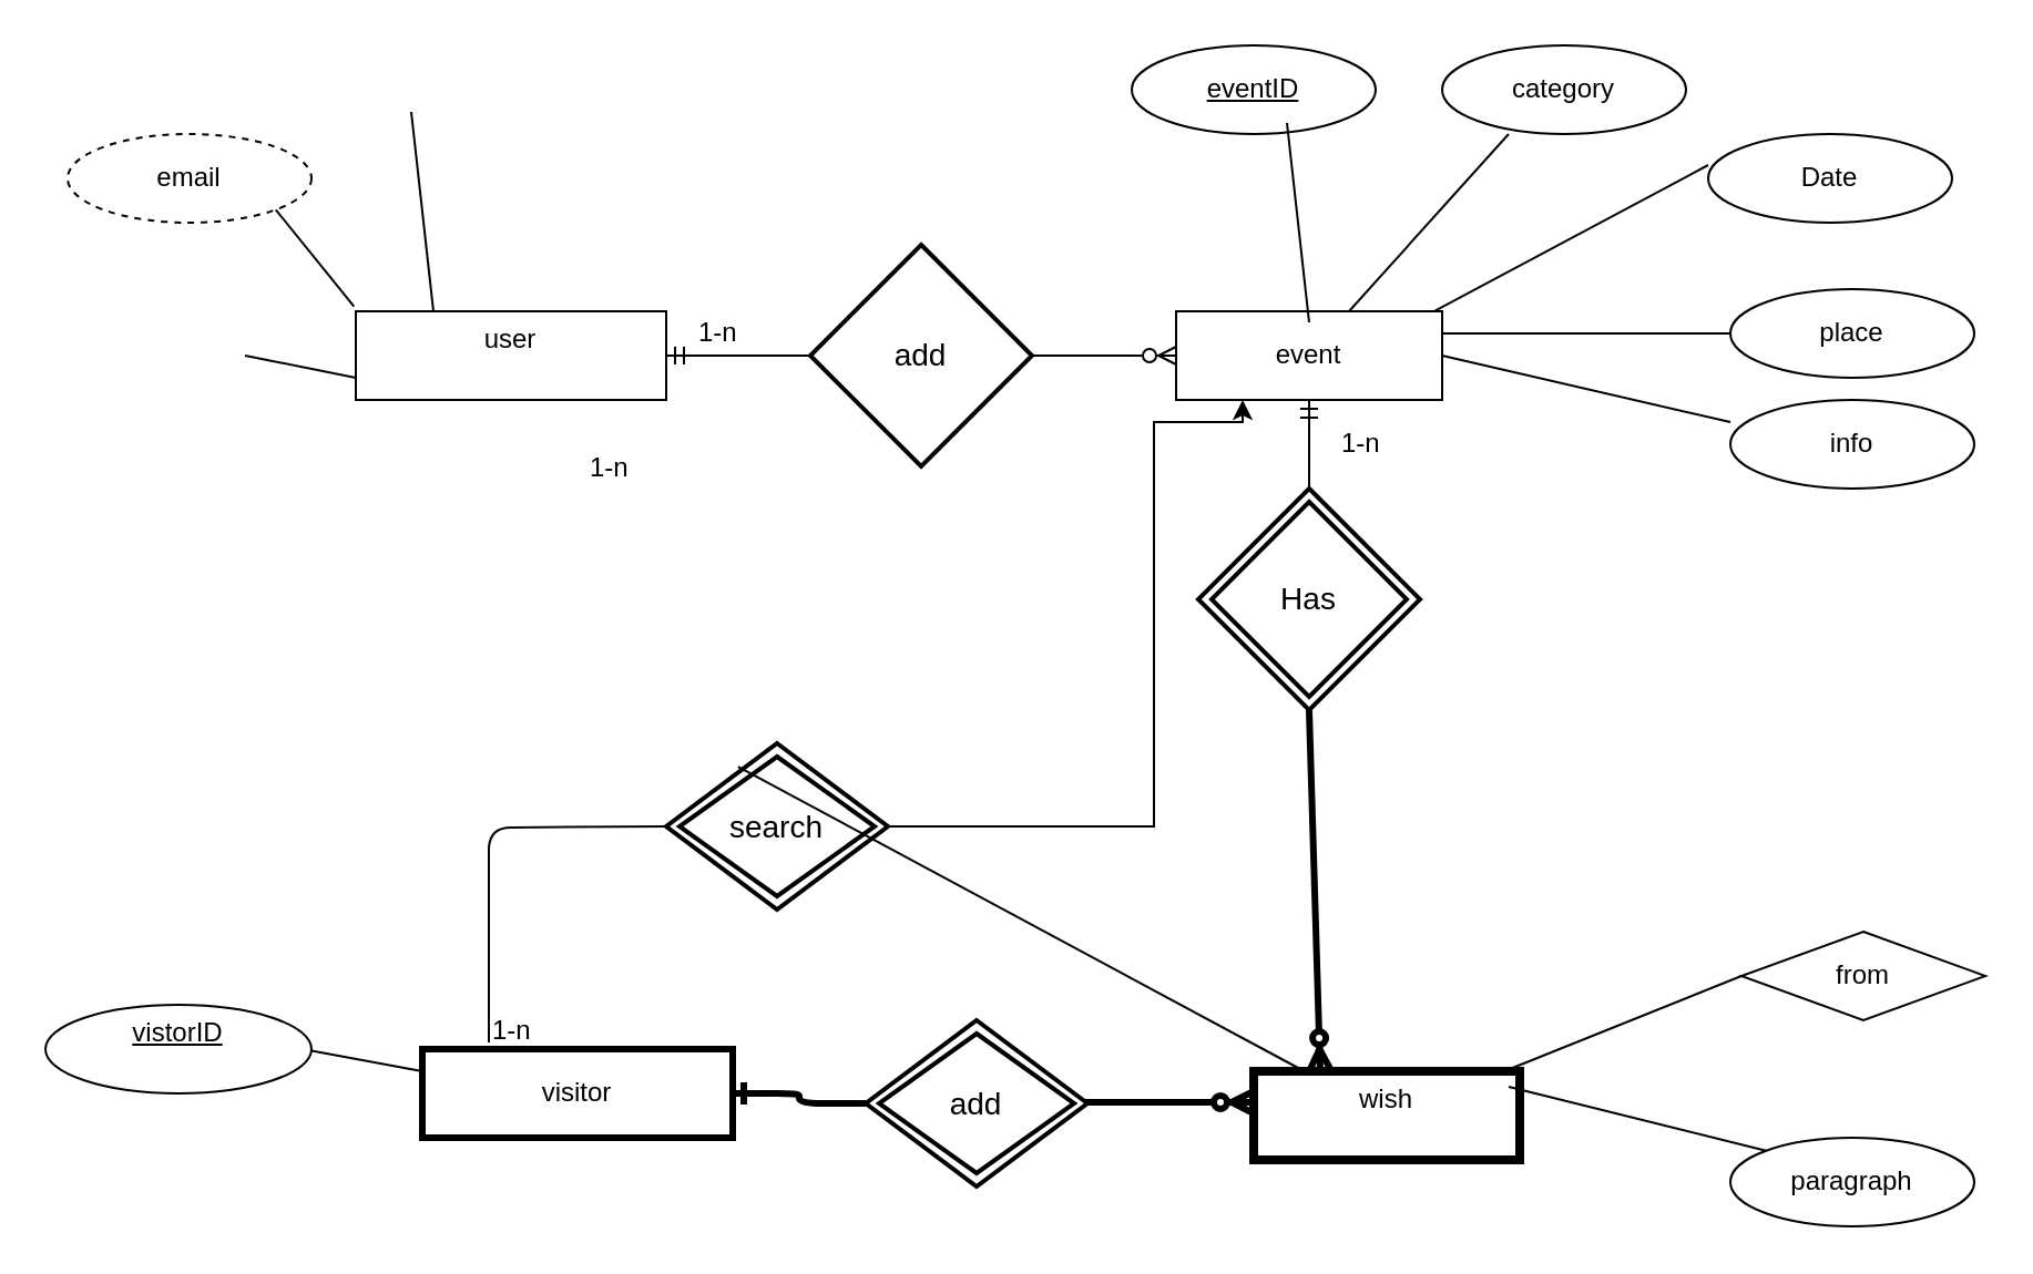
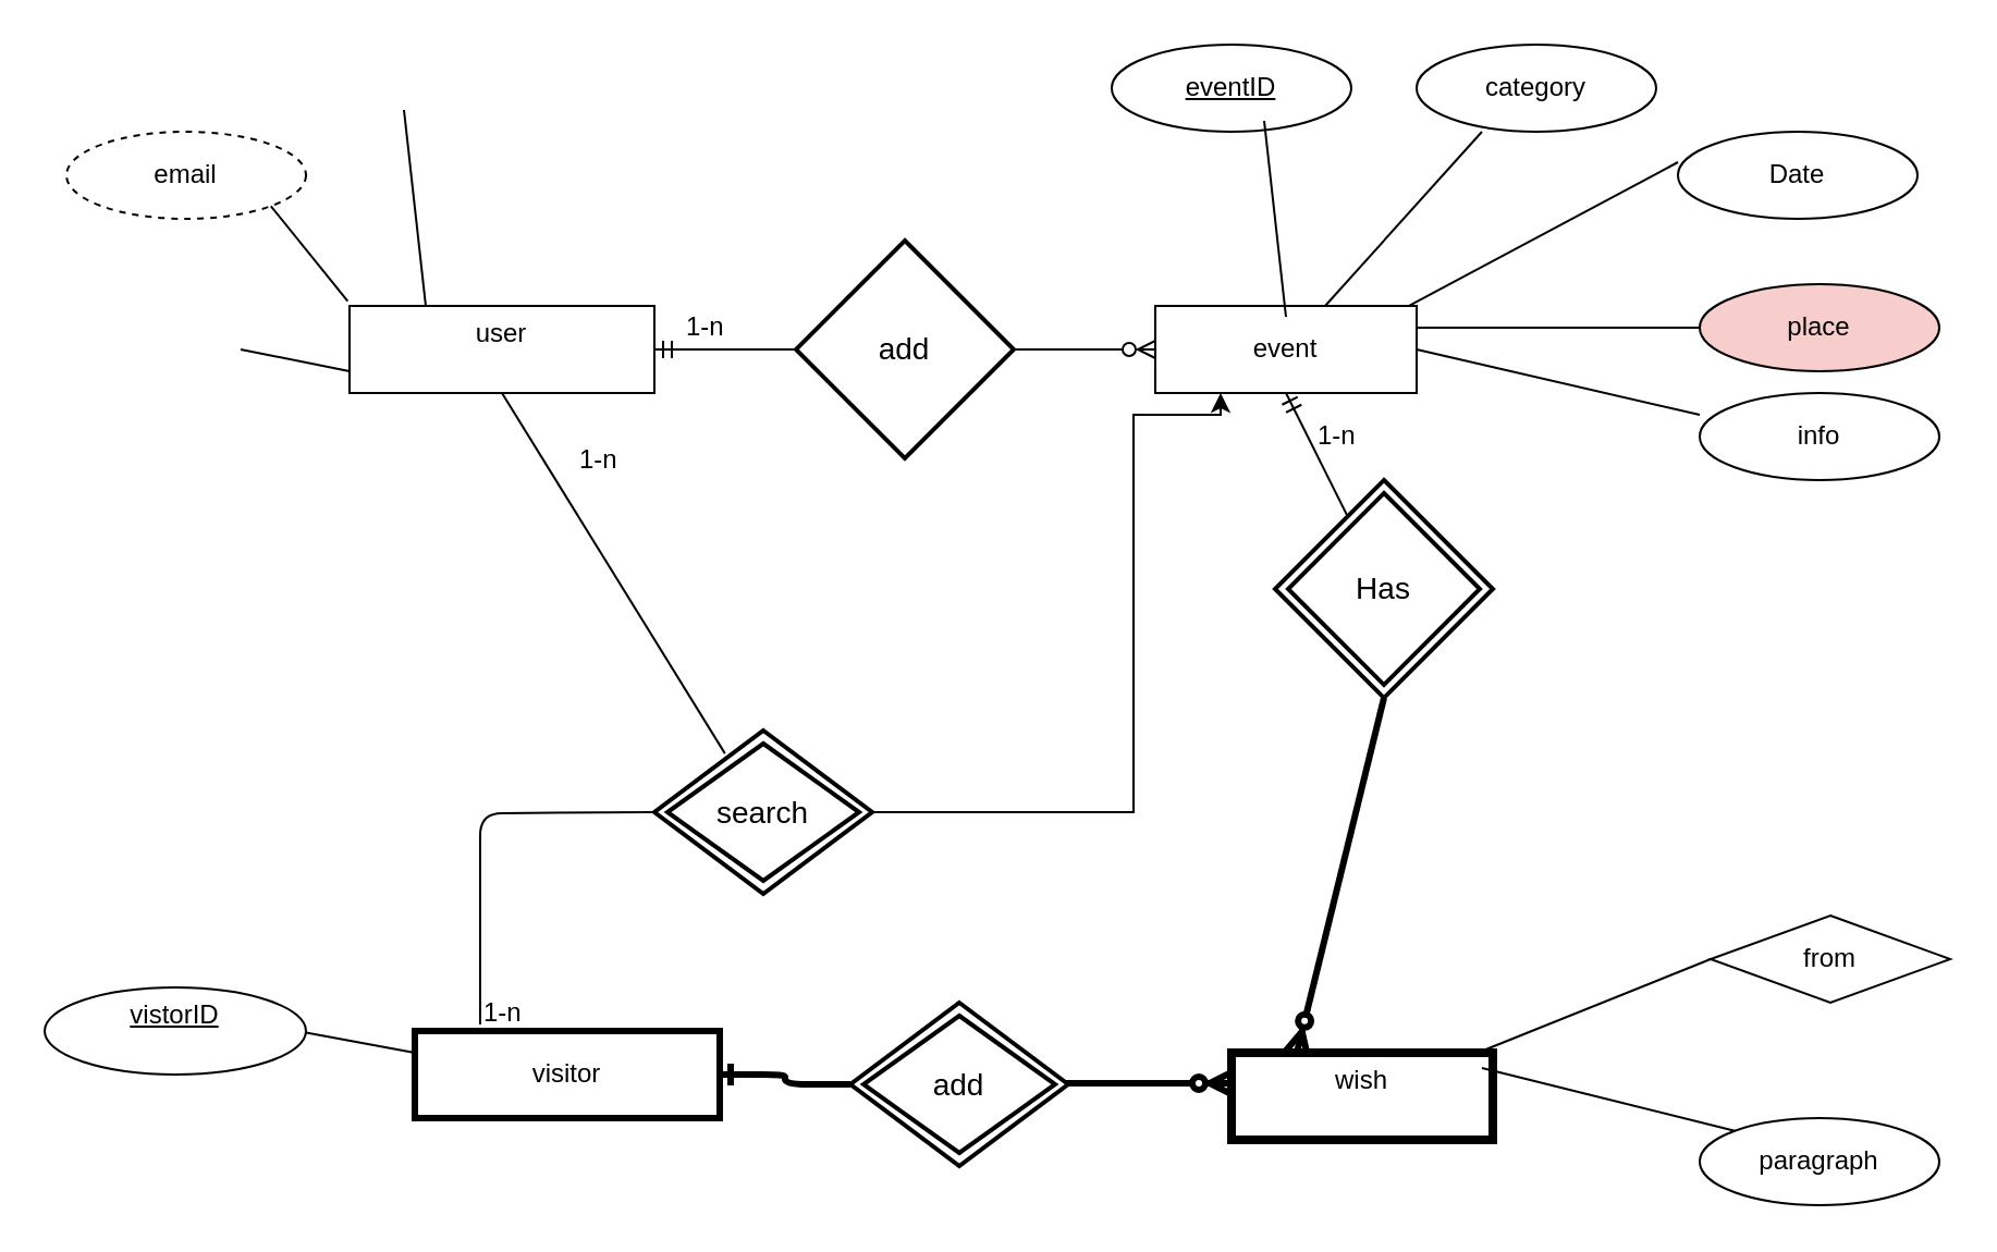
- <mxCell id="14" value="place" style="ellipse;whiteSpace=wrap;html=1;" parent="1" vertex="1"><mxGeometry x="780" y="130" width="110" height="40" as="geometry" /></mxCell>
+ <mxCell id="14" value="place" style="ellipse;whiteSpace=wrap;html=1;fillColor=#f8cecc;" parent="1" vertex="1"><mxGeometry x="780" y="130" width="110" height="40" as="geometry" /></mxCell>
- <mxCell id="31" value="Has" style="shape=rhombus;double=1;strokeWidth=2;fontSize=17;perimeter=rhombusPerimeter;whiteSpace=wrap;html=1;align=center;fontSize=14;" parent="1" vertex="1"><mxGeometry x="540" y="220" width="100" height="100" as="geometry" /></mxCell>
+ <mxCell id="31" value="Has" style="shape=rhombus;double=1;strokeWidth=2;fontSize=17;perimeter=rhombusPerimeter;whiteSpace=wrap;html=1;align=center;fontSize=14;" parent="1" vertex="1"><mxGeometry x="585" y="220" width="100" height="100" as="geometry" /></mxCell>
- <mxCell id="39" value="" style="endArrow=none;html=1;exitX=0.324;exitY=0.141;exitDx=0;exitDy=0;exitPerimeter=0;" parent="1" source="37" target="26" edge="1"><mxGeometry width="50" height="50" relative="1" as="geometry"><mxPoint x="340" y="330" as="sourcePoint" /><mxPoint x="300" y="230" as="targetPoint" /></mxGeometry></mxCell>
+ <mxCell id="39" value="" style="endArrow=none;html=1;entryX=0.5;entryY=1;entryDx=0;entryDy=0;exitX=0.324;exitY=0.141;exitDx=0;exitDy=0;exitPerimeter=0;" parent="1" source="37" target="4" edge="1"><mxGeometry width="50" height="50" relative="1" as="geometry"><mxPoint x="340" y="330" as="sourcePoint" /><mxPoint x="300" y="230" as="targetPoint" /></mxGeometry></mxCell>
